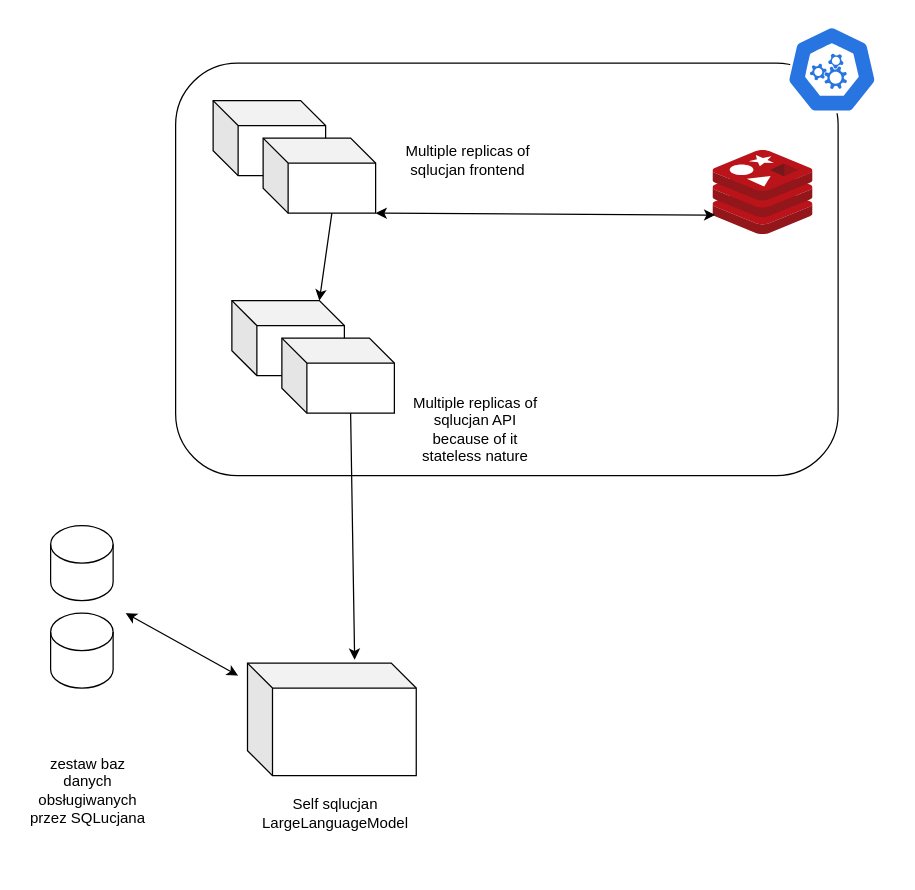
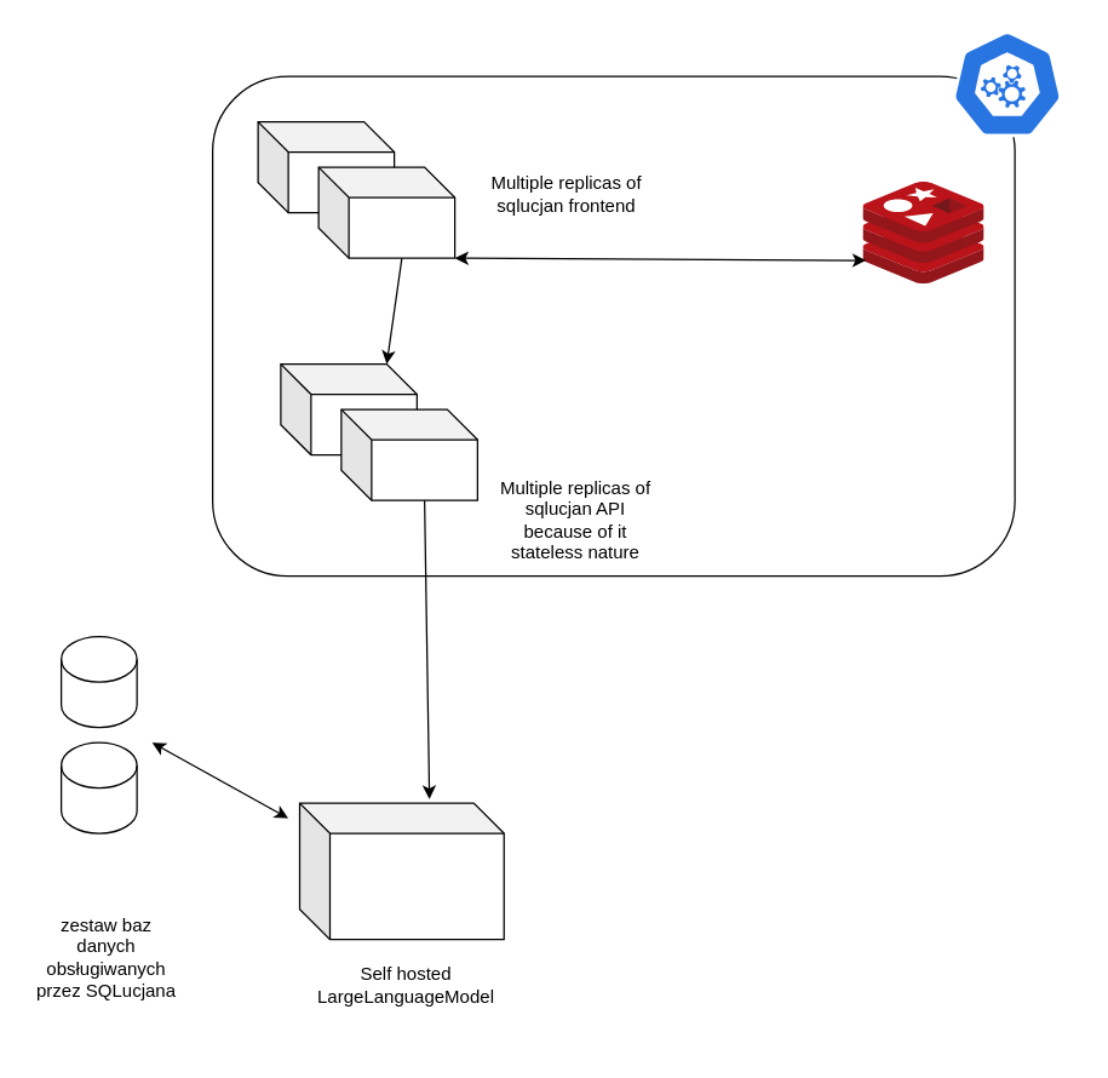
- <mxCell id="11" value="Self sqlucjan LargeLanguageModel" style="text;html=1;strokeColor=none;fillColor=none;align=center;verticalAlign=middle;whiteSpace=wrap;rounded=0;" vertex="1" parent="1"><mxGeometry x="202.5" y="610" width="130" height="80" as="geometry" /></mxCell>
+ <mxCell id="11" value="Self hosted LargeLanguageModel" style="text;html=1;strokeColor=none;fillColor=none;align=center;verticalAlign=middle;whiteSpace=wrap;rounded=0;" vertex="1" parent="1"><mxGeometry x="202.5" y="610" width="130" height="80" as="geometry" /></mxCell>
